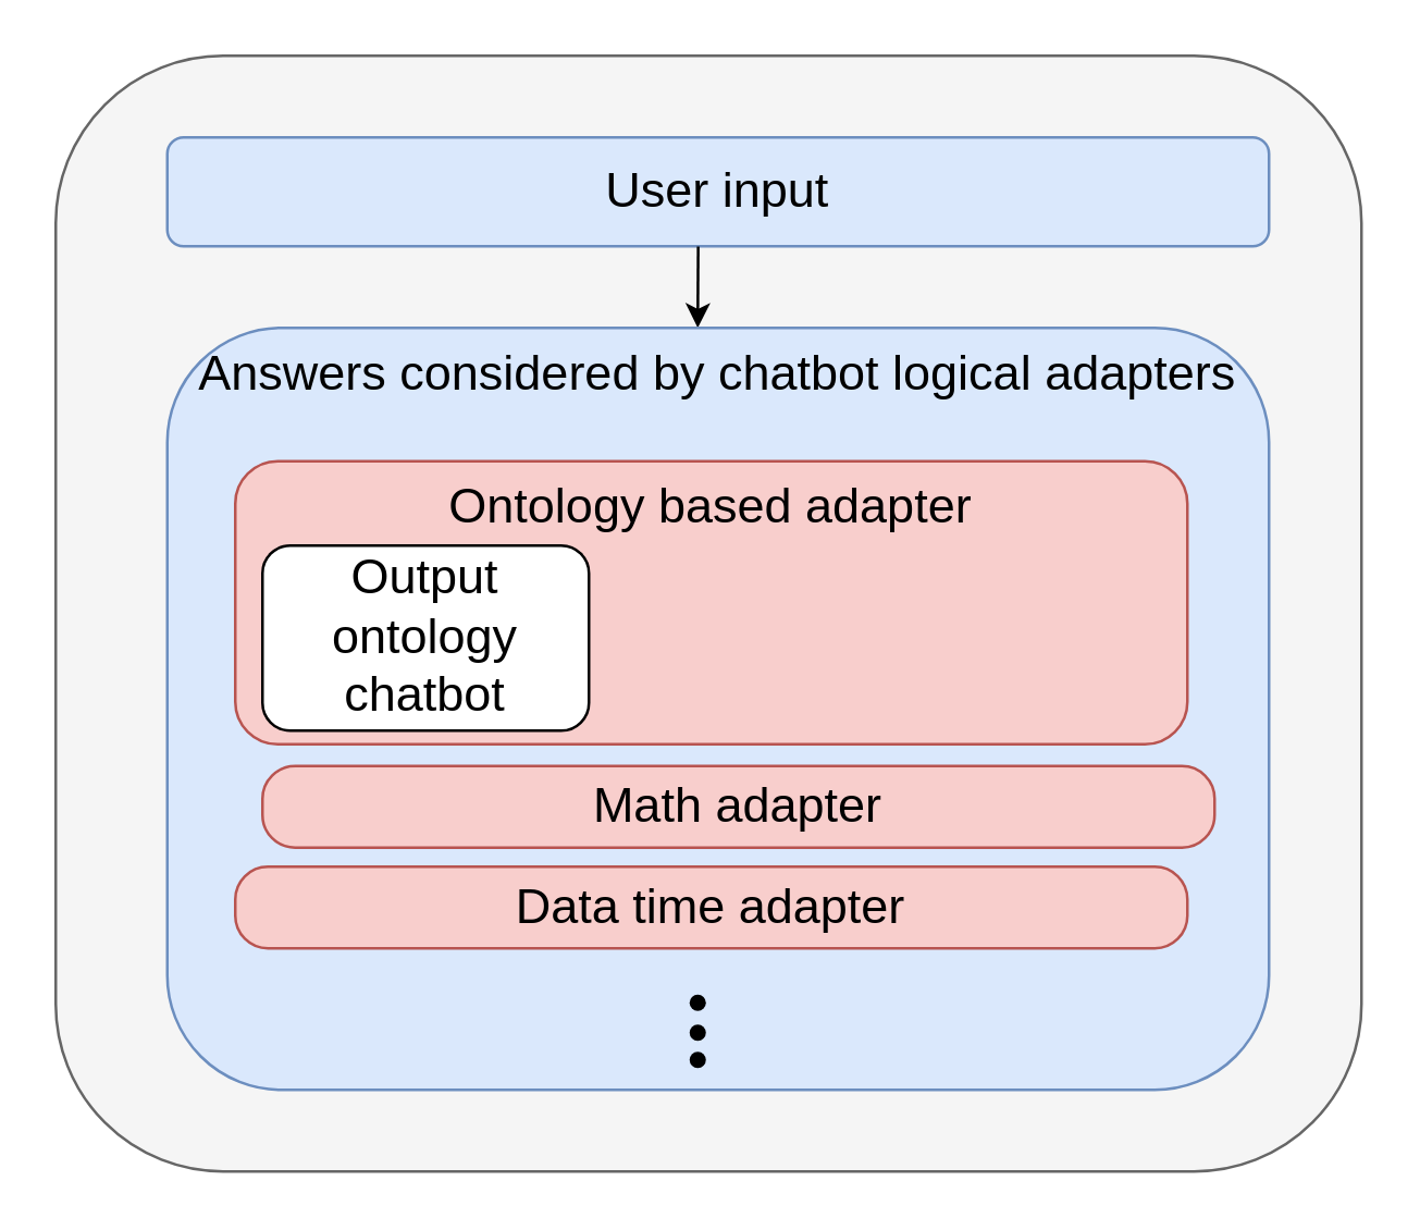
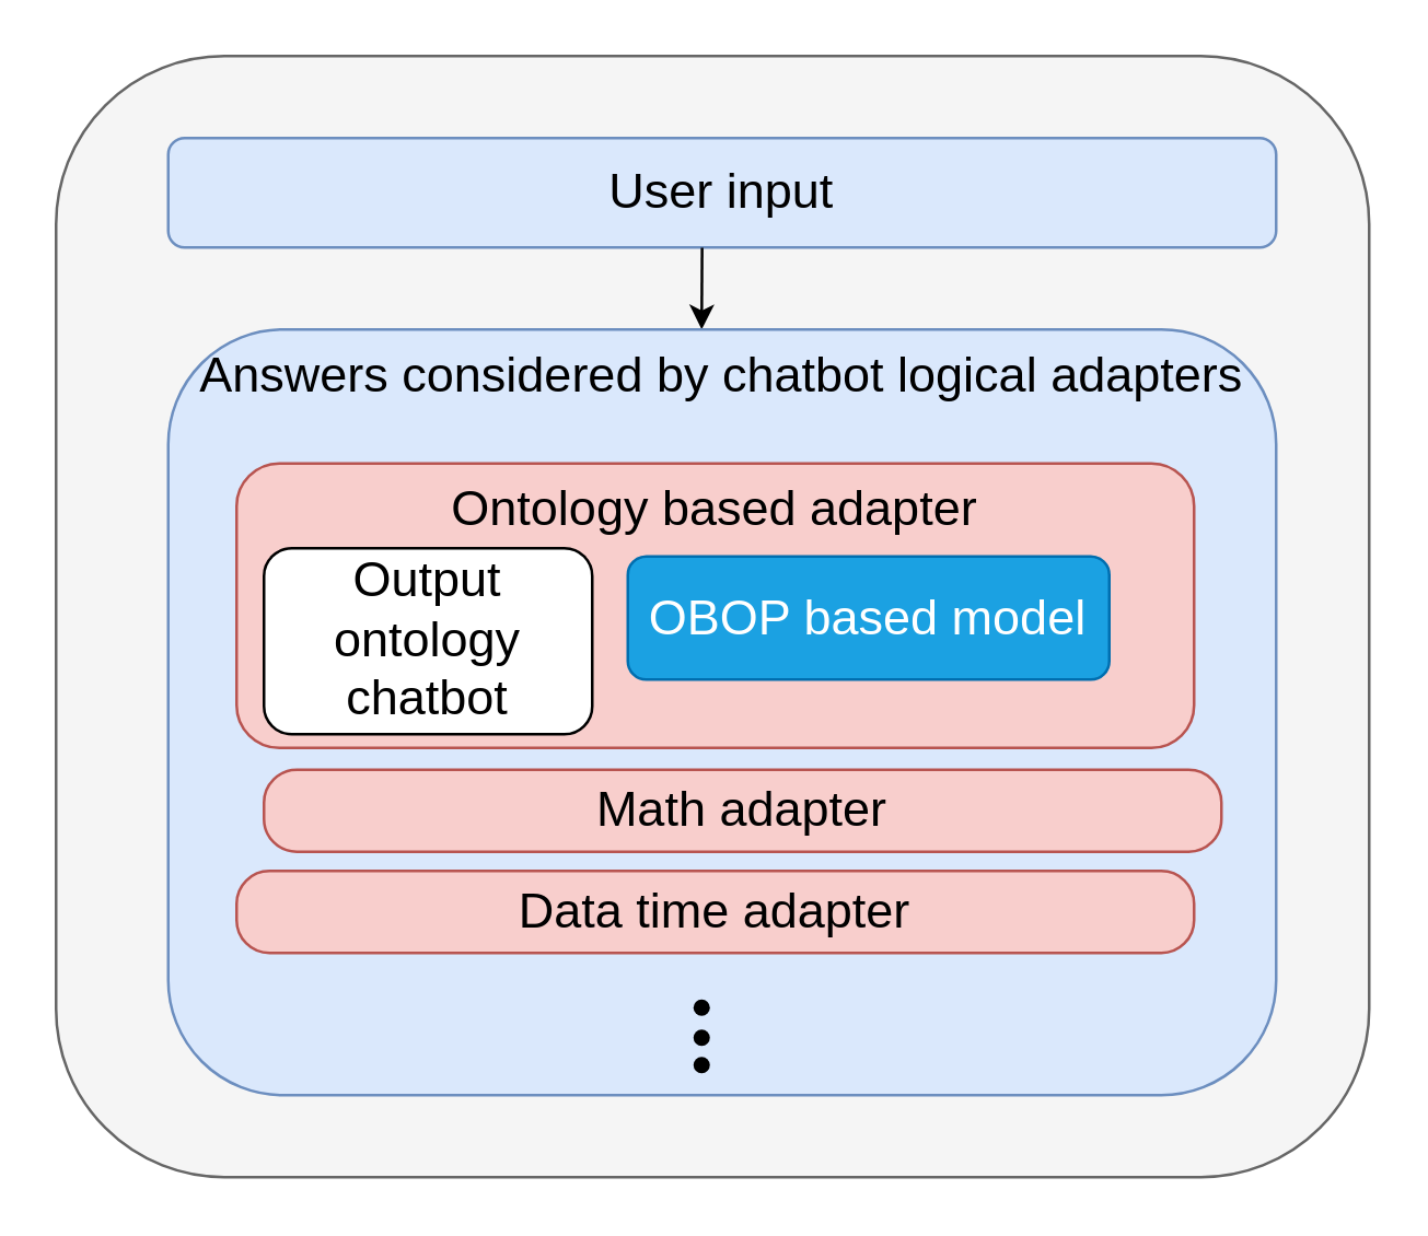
+ <mxCell id="13" value="&lt;font style=&quot;font-size: 18px;&quot;&gt;OBOP based model&lt;/font&gt;" style="rounded=1;whiteSpace=wrap;html=1;fillColor=#1ba1e2;strokeColor=#006EAF;fontColor=#ffffff;fontSize=16;" parent="1" vertex="1"><mxGeometry x="229" y="203" width="176" height="45" as="geometry" /></mxCell>
